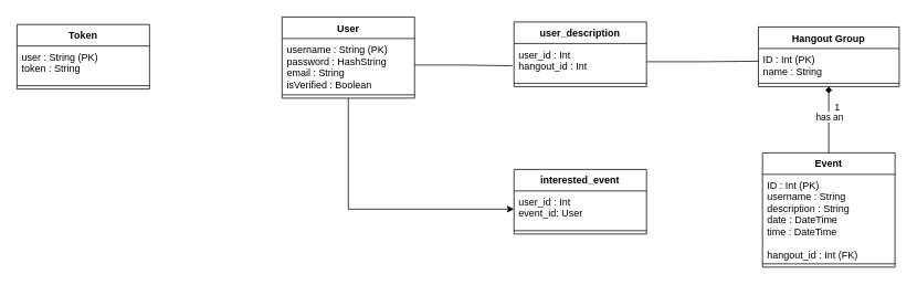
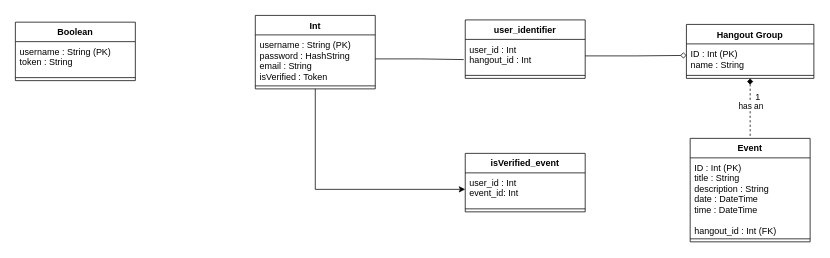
- <mxCell id="3" value="User" style="swimlane;fontStyle=1;align=center;verticalAlign=top;childLayout=stackLayout;horizontal=1;startSize=26;horizontalStack=0;resizeParent=1;resizeParentMax=0;resizeLast=0;collapsible=1;marginBottom=0;" parent="1" vertex="1"><mxGeometry x="340" y="20" width="160" height="98" as="geometry"><mxRectangle x="80" y="70" width="60" height="26" as="alternateBounds" /></mxGeometry></mxCell>
+ <mxCell id="3" value="Int" style="swimlane;fontStyle=1;align=center;verticalAlign=top;childLayout=stackLayout;horizontal=1;startSize=26;horizontalStack=0;resizeParent=1;resizeParentMax=0;resizeLast=0;collapsible=1;marginBottom=0;" parent="1" vertex="1"><mxGeometry x="340" y="20" width="160" height="98" as="geometry"><mxRectangle x="80" y="70" width="60" height="26" as="alternateBounds" /></mxGeometry></mxCell>
- <mxCell id="18" value="user_description" style="swimlane;fontStyle=1;align=center;verticalAlign=top;childLayout=stackLayout;horizontal=1;startSize=26;horizontalStack=0;resizeParent=1;resizeParentMax=0;resizeLast=0;collapsible=1;marginBottom=0;" parent="1" vertex="1"><mxGeometry x="620" y="26" width="160" height="78" as="geometry"><mxRectangle x="80" y="70" width="60" height="26" as="alternateBounds" /></mxGeometry></mxCell>
+ <mxCell id="18" value="user_identifier" style="swimlane;fontStyle=1;align=center;verticalAlign=top;childLayout=stackLayout;horizontal=1;startSize=26;horizontalStack=0;resizeParent=1;resizeParentMax=0;resizeLast=0;collapsible=1;marginBottom=0;" parent="1" vertex="1"><mxGeometry x="620" y="26" width="160" height="78" as="geometry"><mxRectangle x="80" y="70" width="60" height="26" as="alternateBounds" /></mxGeometry></mxCell>
- <mxCell id="14" value="Token" style="swimlane;fontStyle=1;align=center;verticalAlign=top;childLayout=stackLayout;horizontal=1;startSize=26;horizontalStack=0;resizeParent=1;resizeParentMax=0;resizeLast=0;collapsible=1;marginBottom=0;" parent="1" vertex="1"><mxGeometry x="20" y="29" width="160" height="78" as="geometry" /></mxCell>
+ <mxCell id="14" value="Boolean" style="swimlane;fontStyle=1;align=center;verticalAlign=top;childLayout=stackLayout;horizontal=1;startSize=26;horizontalStack=0;resizeParent=1;resizeParentMax=0;resizeLast=0;collapsible=1;marginBottom=0;" parent="1" vertex="1"><mxGeometry x="20" y="29" width="160" height="78" as="geometry" /></mxCell>
- <mxCell id="4" value="username : String (PK)&#10;password : HashString&#10;email : String&#10;isVerified : Boolean&#10;" style="text;strokeColor=none;fillColor=none;align=left;verticalAlign=top;spacingLeft=4;spacingRight=4;overflow=hidden;rotatable=0;points=[[0,0.5],[1,0.5]];portConstraint=eastwest;" parent="3" vertex="1"><mxGeometry y="26" width="160" height="64" as="geometry" /></mxCell>
+ <mxCell id="4" value="username : String (PK)&#10;password : HashString&#10;email : String&#10;isVerified : Token&#10;" style="text;strokeColor=none;fillColor=none;align=left;verticalAlign=top;spacingLeft=4;spacingRight=4;overflow=hidden;rotatable=0;points=[[0,0.5],[1,0.5]];portConstraint=eastwest;" parent="3" vertex="1"><mxGeometry y="26" width="160" height="64" as="geometry" /></mxCell>
- <mxCell id="15" value="user : String (PK)&#10;token : String" style="text;strokeColor=none;fillColor=none;align=left;verticalAlign=top;spacingLeft=4;spacingRight=4;overflow=hidden;rotatable=0;points=[[0,0.5],[1,0.5]];portConstraint=eastwest;" parent="14" vertex="1"><mxGeometry y="26" width="160" height="44" as="geometry" /></mxCell>
+ <mxCell id="15" value="username : String (PK)&#10;token : String" style="text;strokeColor=none;fillColor=none;align=left;verticalAlign=top;spacingLeft=4;spacingRight=4;overflow=hidden;rotatable=0;points=[[0,0.5],[1,0.5]];portConstraint=eastwest;" parent="14" vertex="1"><mxGeometry y="26" width="160" height="44" as="geometry" /></mxCell>
- <mxCell id="22" style="edgeStyle=orthogonalEdgeStyle;rounded=0;orthogonalLoop=1;jettySize=auto;html=1;entryX=0.001;entryY=0.404;entryDx=0;entryDy=0;entryPerimeter=0;endArrow=none;endFill=0;" parent="1" source="19" target="9" edge="1"><mxGeometry relative="1" as="geometry" /></mxCell>
+ <mxCell id="22" style="edgeStyle=orthogonalEdgeStyle;rounded=0;orthogonalLoop=1;jettySize=auto;html=1;entryX=0.001;entryY=0.404;entryDx=0;entryDy=0;entryPerimeter=0;endArrow=diamond;endFill=0;" parent="1" source="19" target="9" edge="1"><mxGeometry relative="1" as="geometry" /></mxCell>
- <mxCell id="6" style="edgeStyle=orthogonalEdgeStyle;rounded=0;orthogonalLoop=1;jettySize=auto;html=1;entryX=0.5;entryY=0;entryDx=0;entryDy=0;startArrow=diamond;startFill=1;endArrow=none;endFill=0;" parent="1" source="8" target="11" edge="1"><mxGeometry relative="1" as="geometry" /></mxCell>
+ <mxCell id="6" style="edgeStyle=orthogonalEdgeStyle;rounded=0;orthogonalLoop=1;jettySize=auto;html=1;entryX=0.5;entryY=0;entryDx=0;entryDy=0;startArrow=diamond;startFill=1;endArrow=none;endFill=0;dashed=1;" parent="1" source="8" target="11" edge="1"><mxGeometry relative="1" as="geometry" /></mxCell>
- <mxCell id="23" value="interested_event" style="swimlane;fontStyle=1;align=center;verticalAlign=top;childLayout=stackLayout;horizontal=1;startSize=26;horizontalStack=0;resizeParent=1;resizeParentMax=0;resizeLast=0;collapsible=1;marginBottom=0;" vertex="1" parent="1"><mxGeometry x="620" y="204" width="160" height="78" as="geometry"><mxRectangle x="80" y="70" width="60" height="26" as="alternateBounds" /></mxGeometry></mxCell>
+ <mxCell id="23" value="isVerified_event" style="swimlane;fontStyle=1;align=center;verticalAlign=top;childLayout=stackLayout;horizontal=1;startSize=26;horizontalStack=0;resizeParent=1;resizeParentMax=0;resizeLast=0;collapsible=1;marginBottom=0;" vertex="1" parent="1"><mxGeometry x="620" y="204" width="160" height="78" as="geometry"><mxRectangle x="80" y="70" width="60" height="26" as="alternateBounds" /></mxGeometry></mxCell>
- <mxCell id="12" value="ID : Int (PK)&#10;username : String&#10;description : String&#10;date : DateTime&#10;time : DateTime&#10;&#10;hangout_id : Int (FK)" style="text;strokeColor=none;fillColor=none;align=left;verticalAlign=top;spacingLeft=4;spacingRight=4;overflow=hidden;rotatable=0;points=[[0,0.5],[1,0.5]];portConstraint=eastwest;" parent="11" vertex="1"><mxGeometry y="26" width="160" height="104" as="geometry" /></mxCell>
+ <mxCell id="12" value="ID : Int (PK)&#10;title : String&#10;description : String&#10;date : DateTime&#10;time : DateTime&#10;&#10;hangout_id : Int (FK)" style="text;strokeColor=none;fillColor=none;align=left;verticalAlign=top;spacingLeft=4;spacingRight=4;overflow=hidden;rotatable=0;points=[[0,0.5],[1,0.5]];portConstraint=eastwest;" parent="11" vertex="1"><mxGeometry y="26" width="160" height="104" as="geometry" /></mxCell>
- <mxCell id="24" value="user_id : Int&#10;event_id: User" style="text;strokeColor=none;fillColor=none;align=left;verticalAlign=top;spacingLeft=4;spacingRight=4;overflow=hidden;rotatable=0;points=[[0,0.5],[1,0.5]];portConstraint=eastwest;" vertex="1" parent="23"><mxGeometry y="26" width="160" height="44" as="geometry" /></mxCell>
+ <mxCell id="24" value="user_id : Int&#10;event_id: Int" style="text;strokeColor=none;fillColor=none;align=left;verticalAlign=top;spacingLeft=4;spacingRight=4;overflow=hidden;rotatable=0;points=[[0,0.5],[1,0.5]];portConstraint=eastwest;" vertex="1" parent="23"><mxGeometry y="26" width="160" height="44" as="geometry" /></mxCell>
